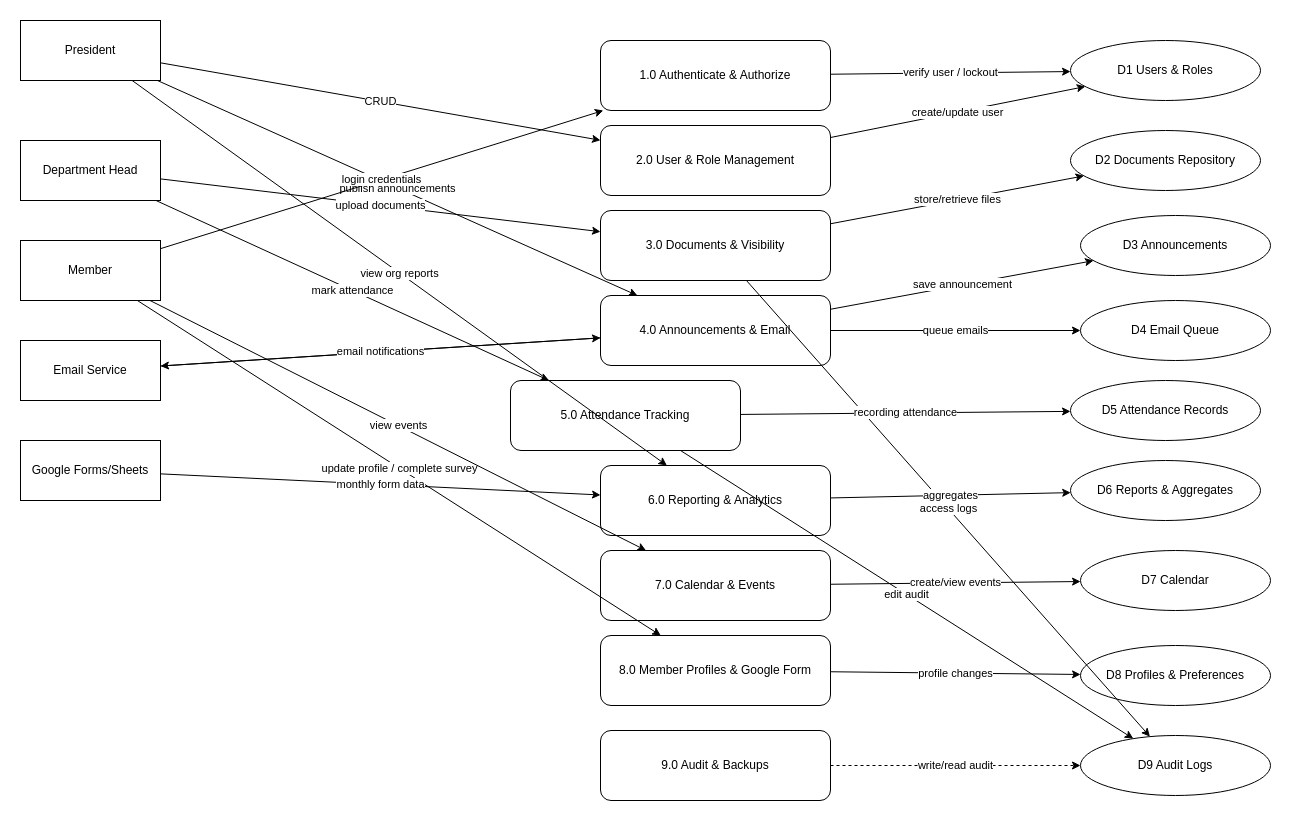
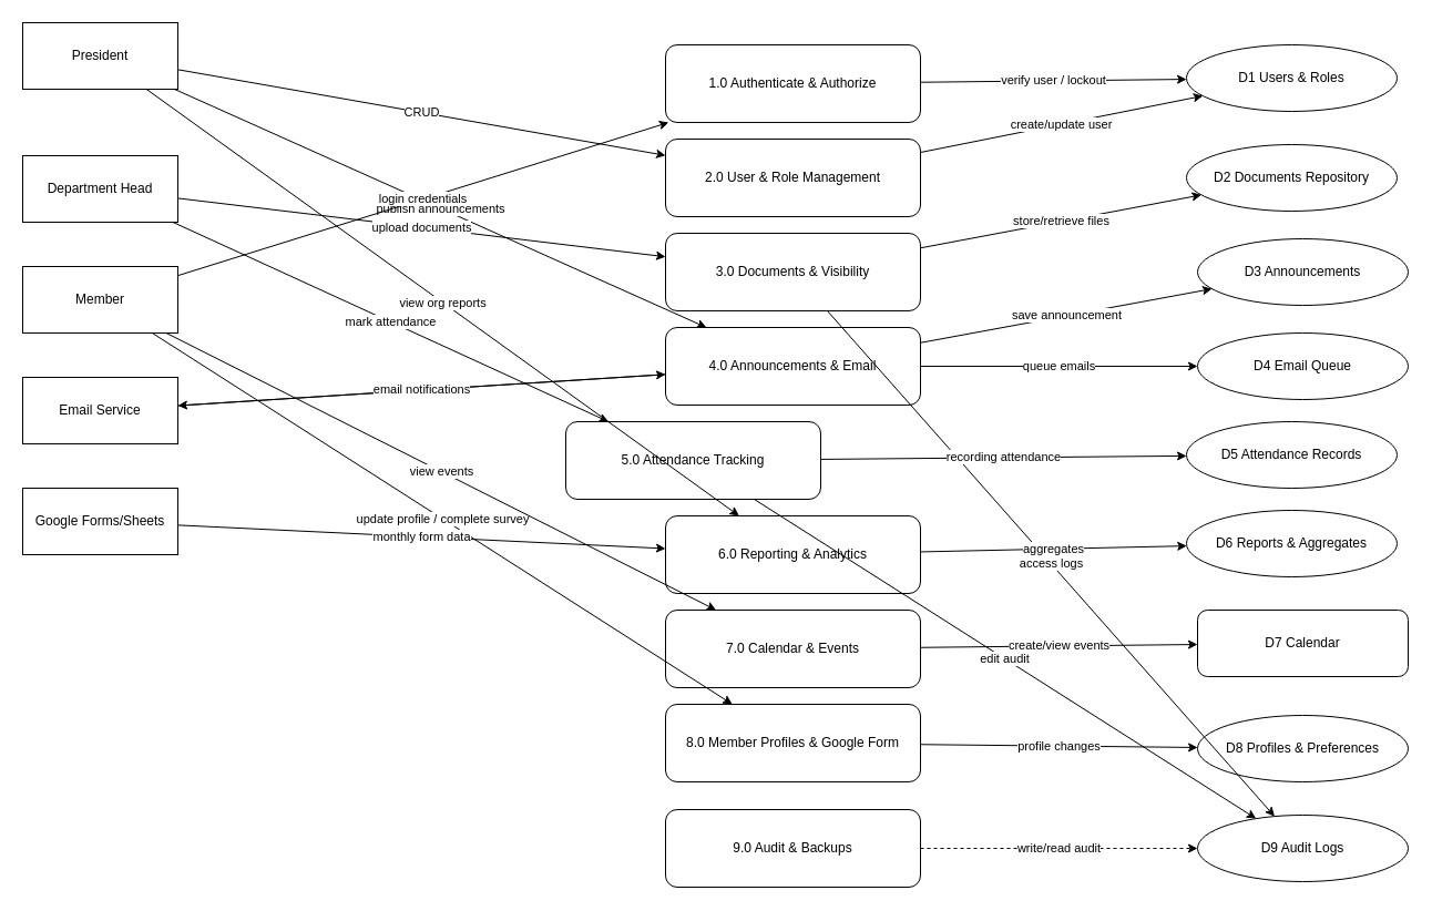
- <mxCell id="22" value="D7 Calendar" style="ellipse;whiteSpace=wrap;html=1;" parent="1" vertex="1"><mxGeometry x="1080" y="550" width="190" height="60" as="geometry" /></mxCell>
+ <mxCell id="22" value="D7 Calendar" style="whiteSpace=wrap;html=1;rounded=1;" parent="1" vertex="1"><mxGeometry x="1080" y="550" width="190" height="60" as="geometry" /></mxCell>
